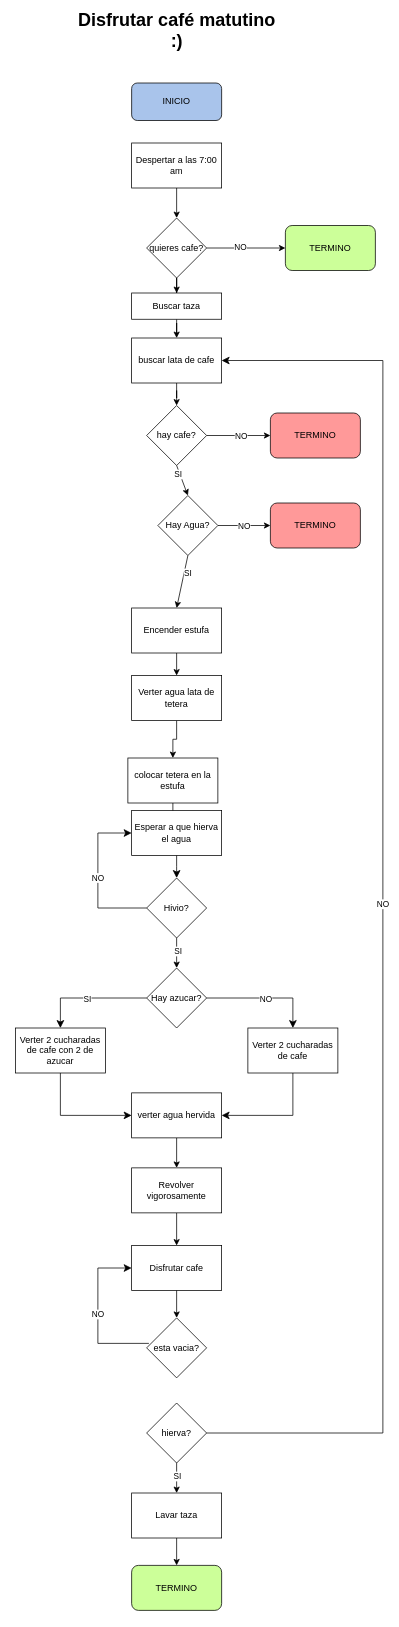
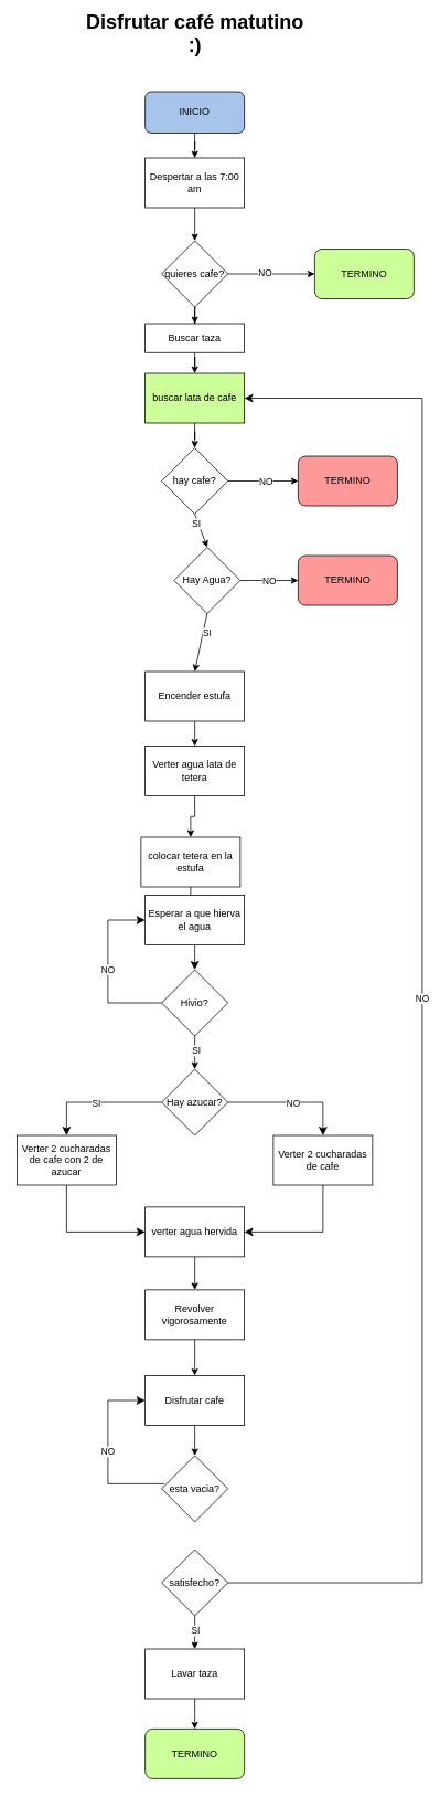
+ <mxCell id="24" value="" style="edgeStyle=orthogonalEdgeStyle;rounded=0;orthogonalLoop=1;jettySize=auto;html=1;" parent="1" source="25" target="3" edge="1"><mxGeometry relative="1" as="geometry" /></mxCell>
- <mxCell id="5" value="buscar lata de cafe" style="rounded=0;whiteSpace=wrap;html=1;" parent="1" vertex="1"><mxGeometry x="175" y="450" width="120" height="60" as="geometry" /></mxCell>
+ <mxCell id="5" value="buscar lata de cafe" style="rounded=0;whiteSpace=wrap;html=1;fillColor=#ccff99;" parent="1" vertex="1"><mxGeometry x="175" y="450" width="120" height="60" as="geometry" /></mxCell>
- <mxCell id="36" value="hierva?" style="rhombus;whiteSpace=wrap;html=1;" parent="1" vertex="1"><mxGeometry x="195" y="1870" width="80" height="80" as="geometry" /></mxCell>
+ <mxCell id="36" value="satisfecho?" style="rhombus;whiteSpace=wrap;html=1;" parent="1" vertex="1"><mxGeometry x="195" y="1870" width="80" height="80" as="geometry" /></mxCell>
